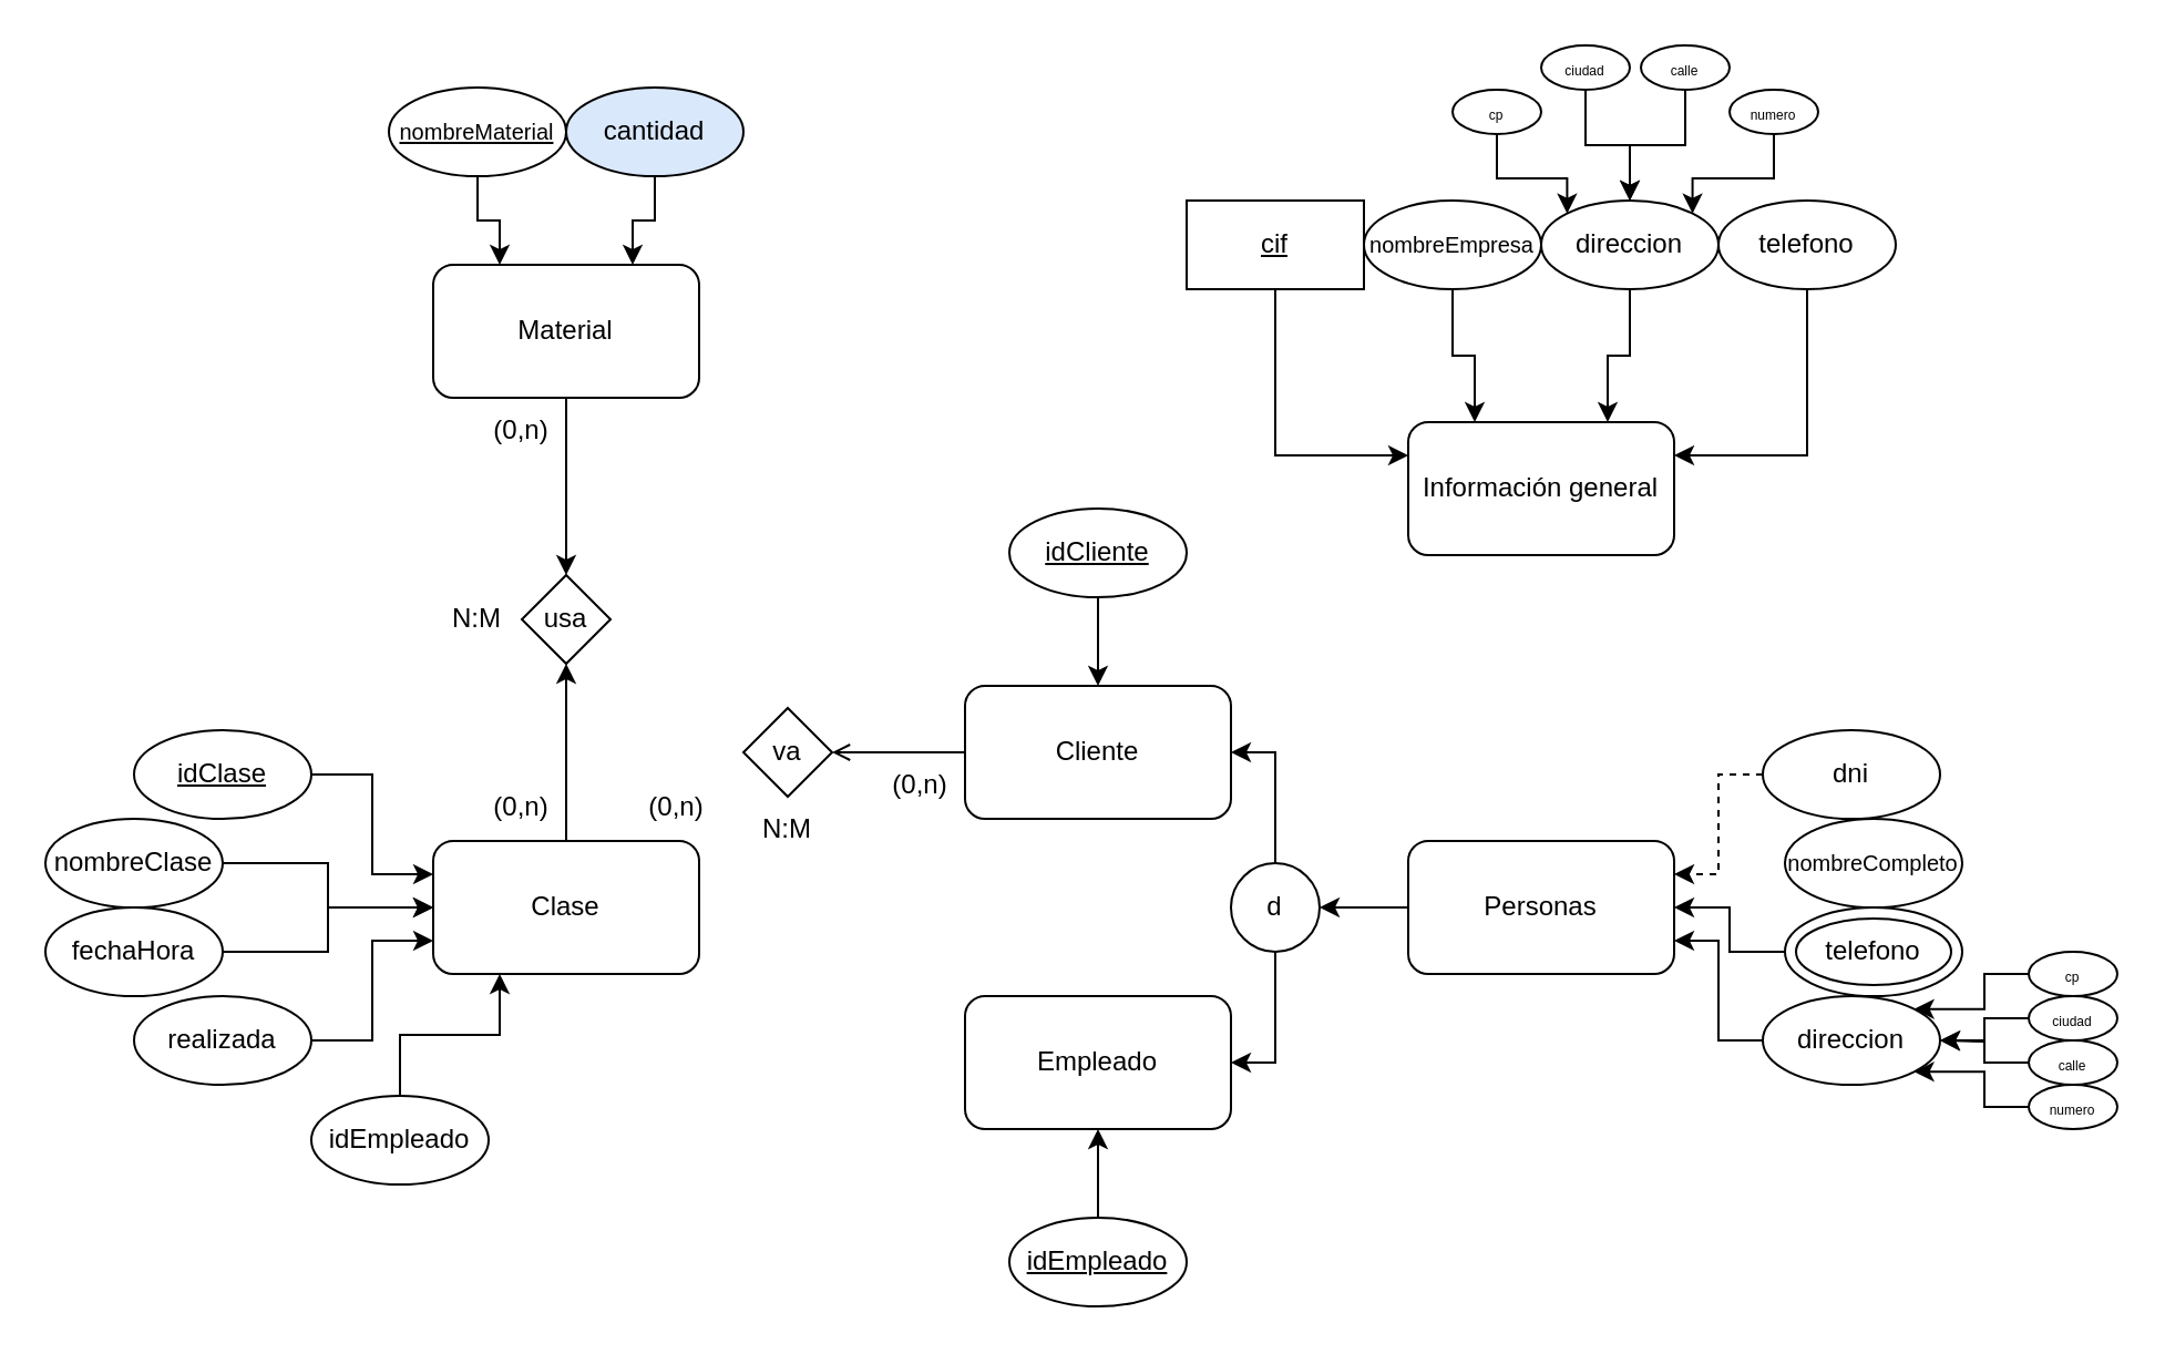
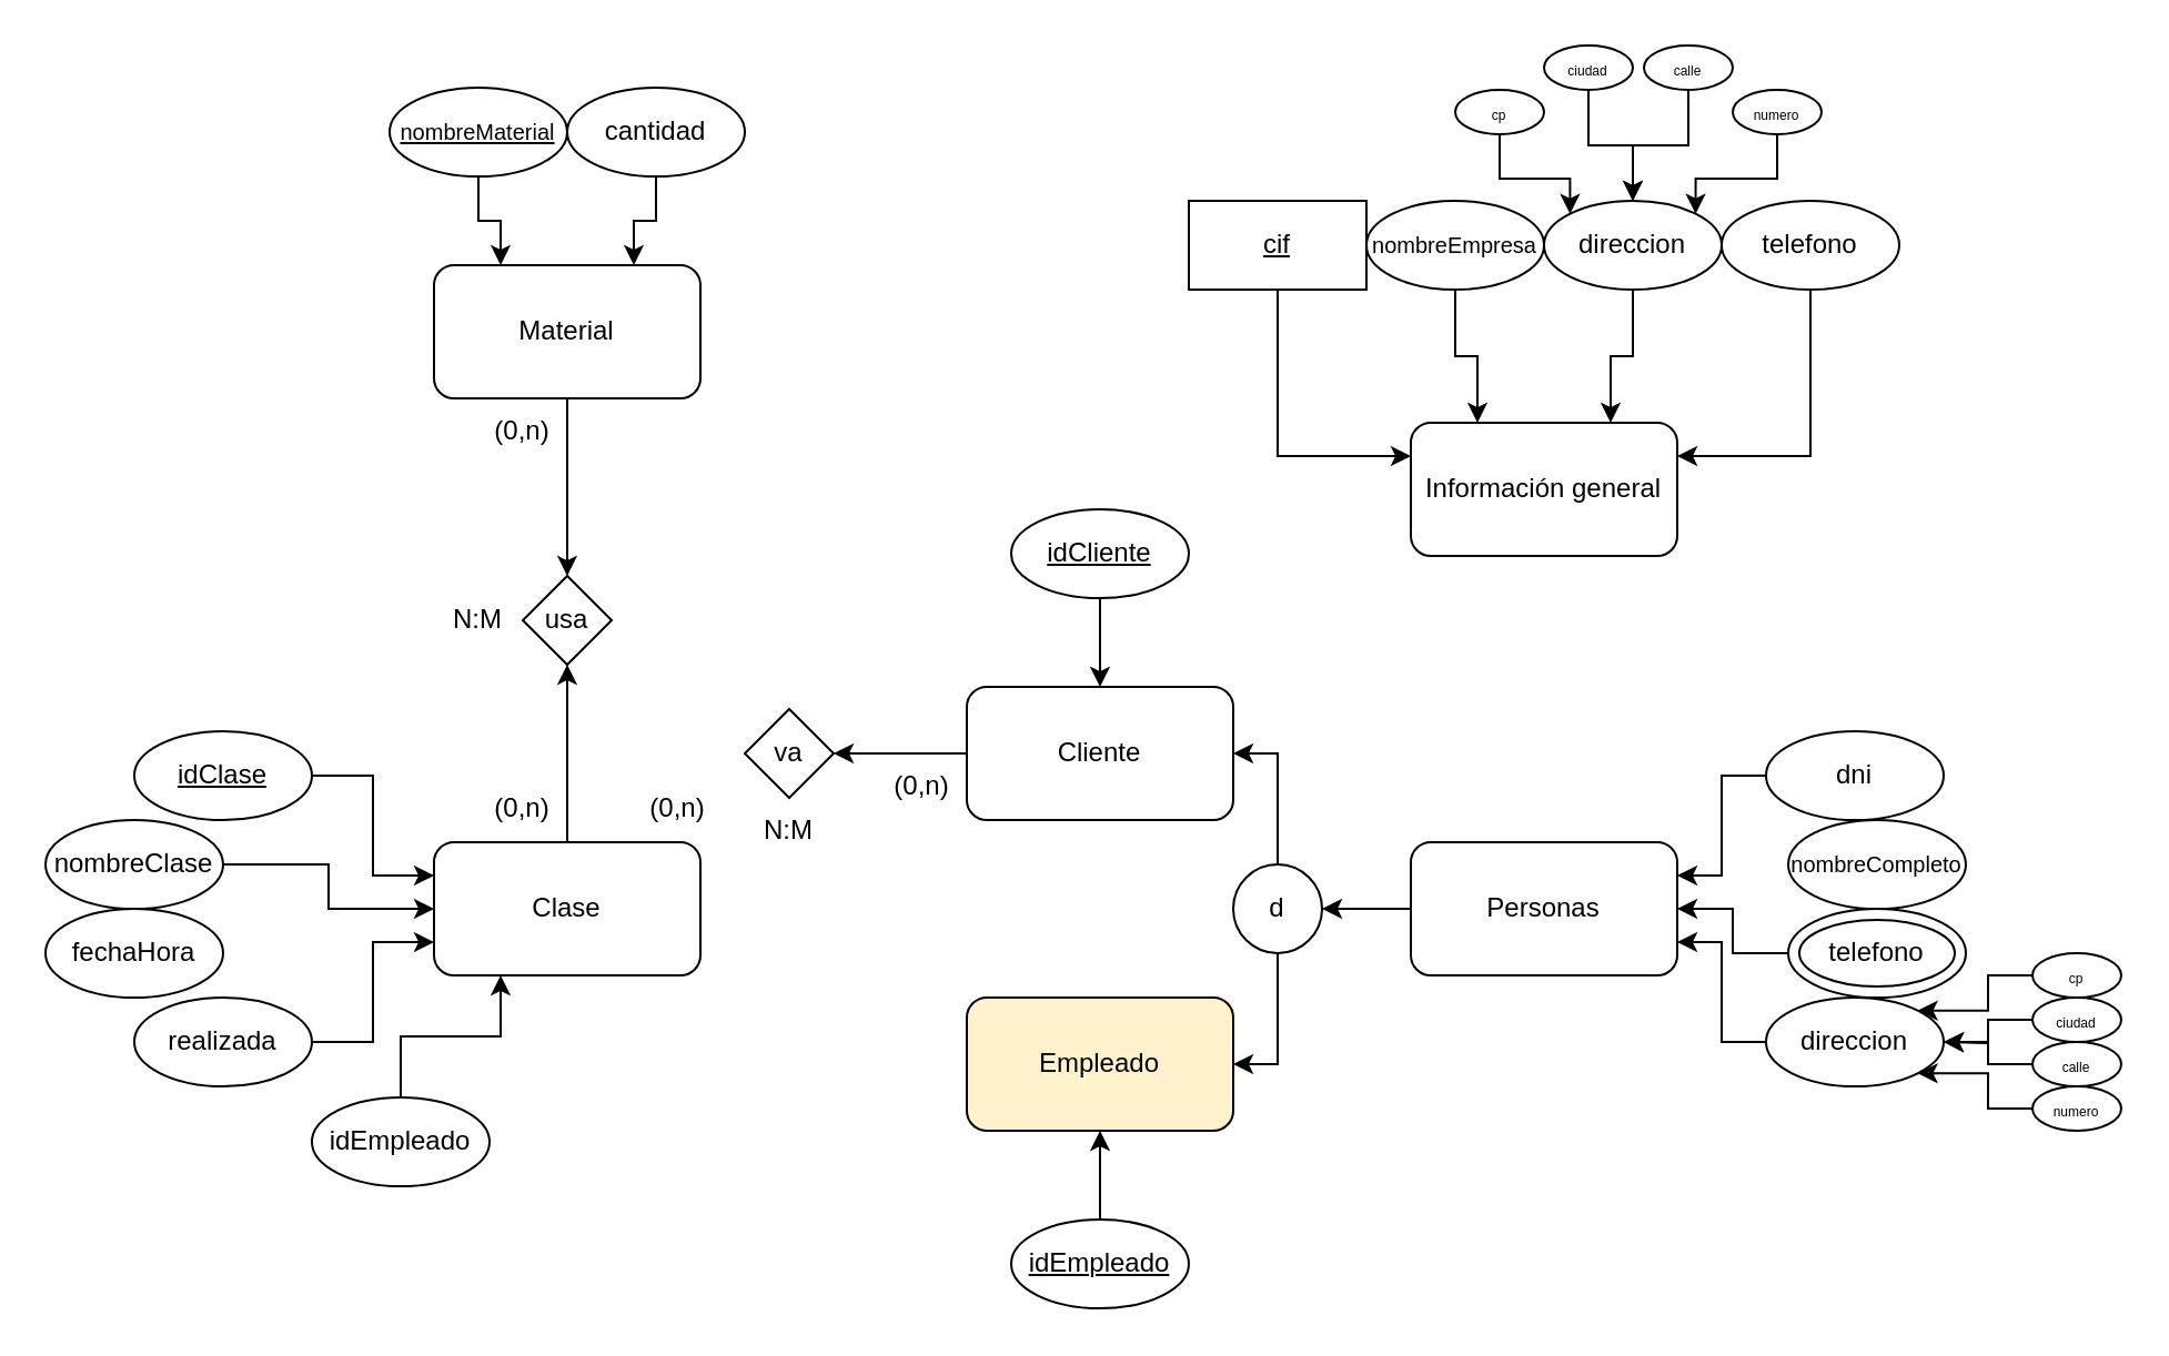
- <mxCell id="52" value="cantidad" style="ellipse;whiteSpace=wrap;html=1;fillColor=#dae8fc;" parent="1" vertex="1"><mxGeometry x="255" y="39" width="80" height="40" as="geometry" /></mxCell>
+ <mxCell id="52" value="cantidad" style="ellipse;whiteSpace=wrap;html=1;" parent="1" vertex="1"><mxGeometry x="255" y="39" width="80" height="40" as="geometry" /></mxCell>
- <mxCell id="41" style="edgeStyle=orthogonalEdgeStyle;rounded=0;orthogonalLoop=1;jettySize=auto;html=1;exitX=0;exitY=0.5;exitDx=0;exitDy=0;entryX=1;entryY=0.5;entryDx=0;entryDy=0;endArrow=open;" parent="1" source="42" target="56" edge="1"><mxGeometry relative="1" as="geometry" /></mxCell>
+ <mxCell id="41" style="edgeStyle=orthogonalEdgeStyle;rounded=0;orthogonalLoop=1;jettySize=auto;html=1;exitX=0;exitY=0.5;exitDx=0;exitDy=0;entryX=1;entryY=0.5;entryDx=0;entryDy=0;" parent="1" source="42" target="56" edge="1"><mxGeometry relative="1" as="geometry" /></mxCell>
- <mxCell id="21" style="edgeStyle=orthogonalEdgeStyle;rounded=0;orthogonalLoop=1;jettySize=auto;html=1;exitX=0;exitY=0.5;exitDx=0;exitDy=0;entryX=1;entryY=0.25;entryDx=0;entryDy=0;dashed=1;" parent="1" source="22" target="12" edge="1"><mxGeometry relative="1" as="geometry" /></mxCell>
+ <mxCell id="21" style="edgeStyle=orthogonalEdgeStyle;rounded=0;orthogonalLoop=1;jettySize=auto;html=1;exitX=0;exitY=0.5;exitDx=0;exitDy=0;entryX=1;entryY=0.25;entryDx=0;entryDy=0;" parent="1" source="22" target="12" edge="1"><mxGeometry relative="1" as="geometry" /></mxCell>
- <mxCell id="69" style="edgeStyle=orthogonalEdgeStyle;rounded=0;orthogonalLoop=1;jettySize=auto;html=1;exitX=1;exitY=0.5;exitDx=0;exitDy=0;entryX=0;entryY=0.5;entryDx=0;entryDy=0;" parent="1" source="70" target="54" edge="1"><mxGeometry relative="1" as="geometry" /></mxCell>
- <mxCell id="40" value="Empleado" style="rounded=1;whiteSpace=wrap;html=1;" parent="1" vertex="1"><mxGeometry x="435" y="449" width="120" height="60" as="geometry" /></mxCell>
+ <mxCell id="40" value="Empleado" style="rounded=1;whiteSpace=wrap;html=1;fillColor=#fff2cc;" parent="1" vertex="1"><mxGeometry x="435" y="449" width="120" height="60" as="geometry" /></mxCell>
